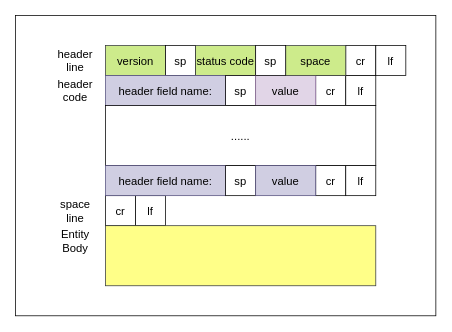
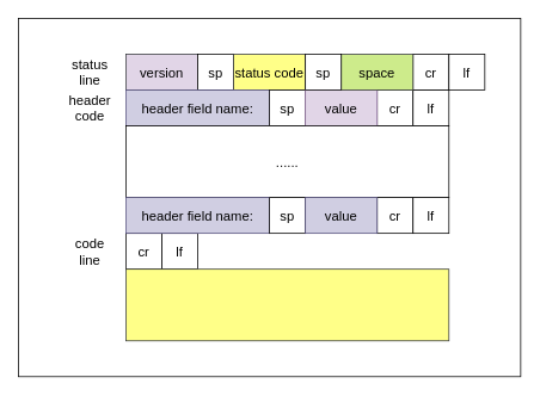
- <mxCell id="22" value="header&lt;br&gt;line" style="text;html=1;strokeColor=none;fillColor=none;align=center;verticalAlign=middle;whiteSpace=wrap;rounded=0;fontSize=15;" vertex="1" parent="1"><mxGeometry y="60" width="80" height="40" as="geometry" x="60" /></mxCell>
+ <mxCell id="22" value="status&lt;br&gt;line" style="text;html=1;strokeColor=none;fillColor=none;align=center;verticalAlign=middle;whiteSpace=wrap;rounded=0;fontSize=15;" vertex="1" parent="1"><mxGeometry y="60" width="80" height="40" as="geometry" x="60" /></mxCell>
- <mxCell id="3" value="&lt;span style=&quot;font-size: 15px;&quot;&gt;version&lt;/span&gt;" style="rounded=0;whiteSpace=wrap;html=1;fillColor=#cdeb8b;strokeColor=#36393d;" vertex="1" parent="1"><mxGeometry x="140" y="60" width="80" height="40" as="geometry" /></mxCell>
+ <mxCell id="3" value="&lt;span style=&quot;font-size: 15px;&quot;&gt;version&lt;/span&gt;" style="rounded=0;whiteSpace=wrap;html=1;fillColor=#e1d5e7;strokeColor=#36393d;" vertex="1" parent="1"><mxGeometry x="140" y="60" width="80" height="40" as="geometry" /></mxCell>
- <mxCell id="5" value="&lt;span style=&quot;font-size: 15px;&quot;&gt;status code&lt;/span&gt;" style="rounded=0;whiteSpace=wrap;html=1;fillColor=#cdeb8b;strokeColor=#36393d;" vertex="1" parent="1"><mxGeometry x="260" y="60" width="80" height="40" as="geometry" /></mxCell>
+ <mxCell id="5" value="&lt;span style=&quot;font-size: 15px;&quot;&gt;status code&lt;/span&gt;" style="rounded=0;whiteSpace=wrap;html=1;fillColor=#ffff88;strokeColor=#36393d;" vertex="1" parent="1"><mxGeometry x="260" y="60" width="80" height="40" as="geometry" /></mxCell>
- <mxCell id="24" value="space&lt;br&gt;line" style="text;html=1;strokeColor=none;fillColor=none;align=center;verticalAlign=middle;whiteSpace=wrap;rounded=0;fontSize=15;" vertex="1" parent="1"><mxGeometry y="260" width="80" height="40" as="geometry" x="60" /></mxCell>
+ <mxCell id="24" value="code&lt;br&gt;line" style="text;html=1;strokeColor=none;fillColor=none;align=center;verticalAlign=middle;whiteSpace=wrap;rounded=0;fontSize=15;" vertex="1" parent="1"><mxGeometry y="260" width="80" height="40" as="geometry" x="60" /></mxCell>
- <mxCell id="25" value="Entity&lt;br&gt;Body" style="text;html=1;strokeColor=none;fillColor=none;align=center;verticalAlign=middle;whiteSpace=wrap;rounded=0;fontSize=15;" vertex="1" parent="1"><mxGeometry y="300" width="80" height="40" as="geometry" x="60" /></mxCell>
